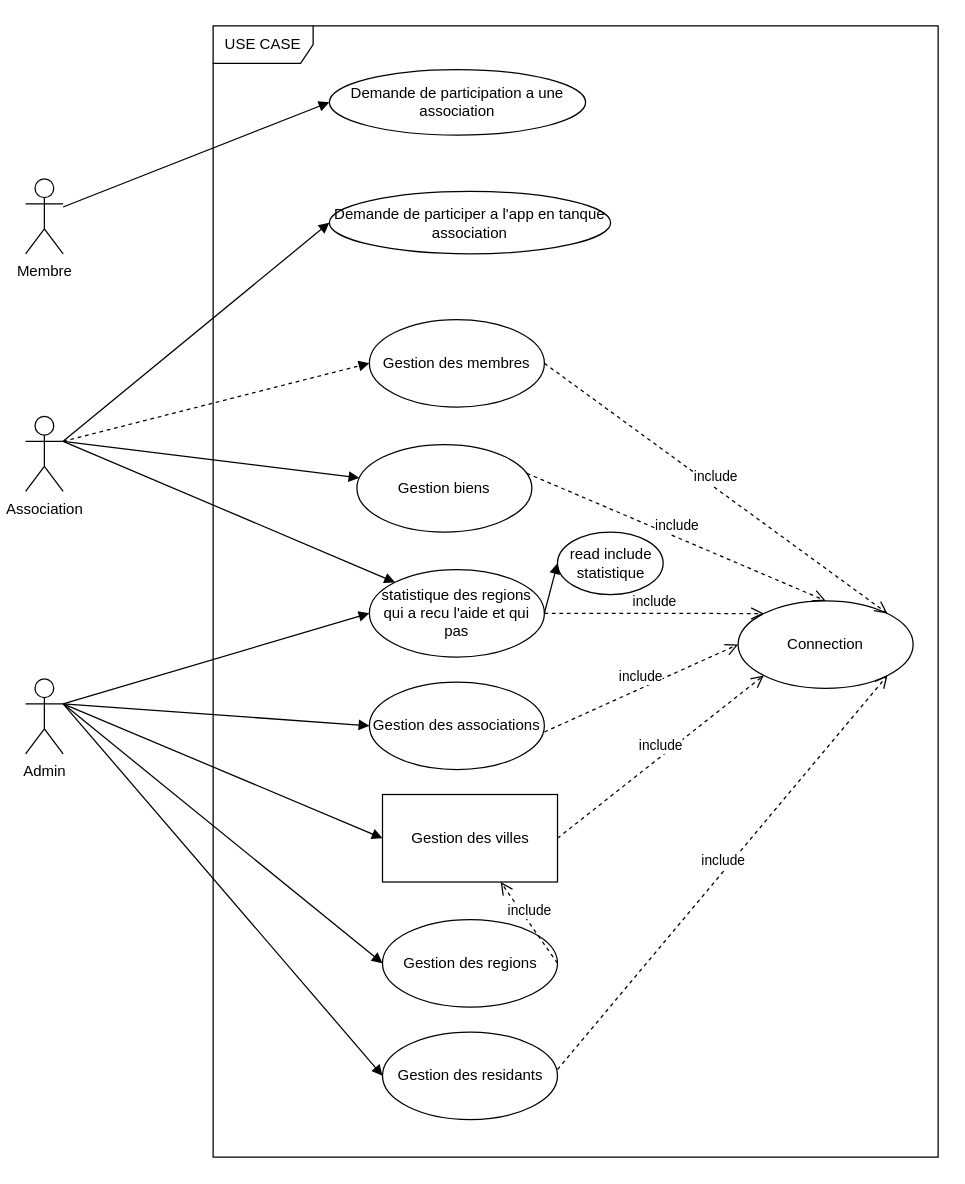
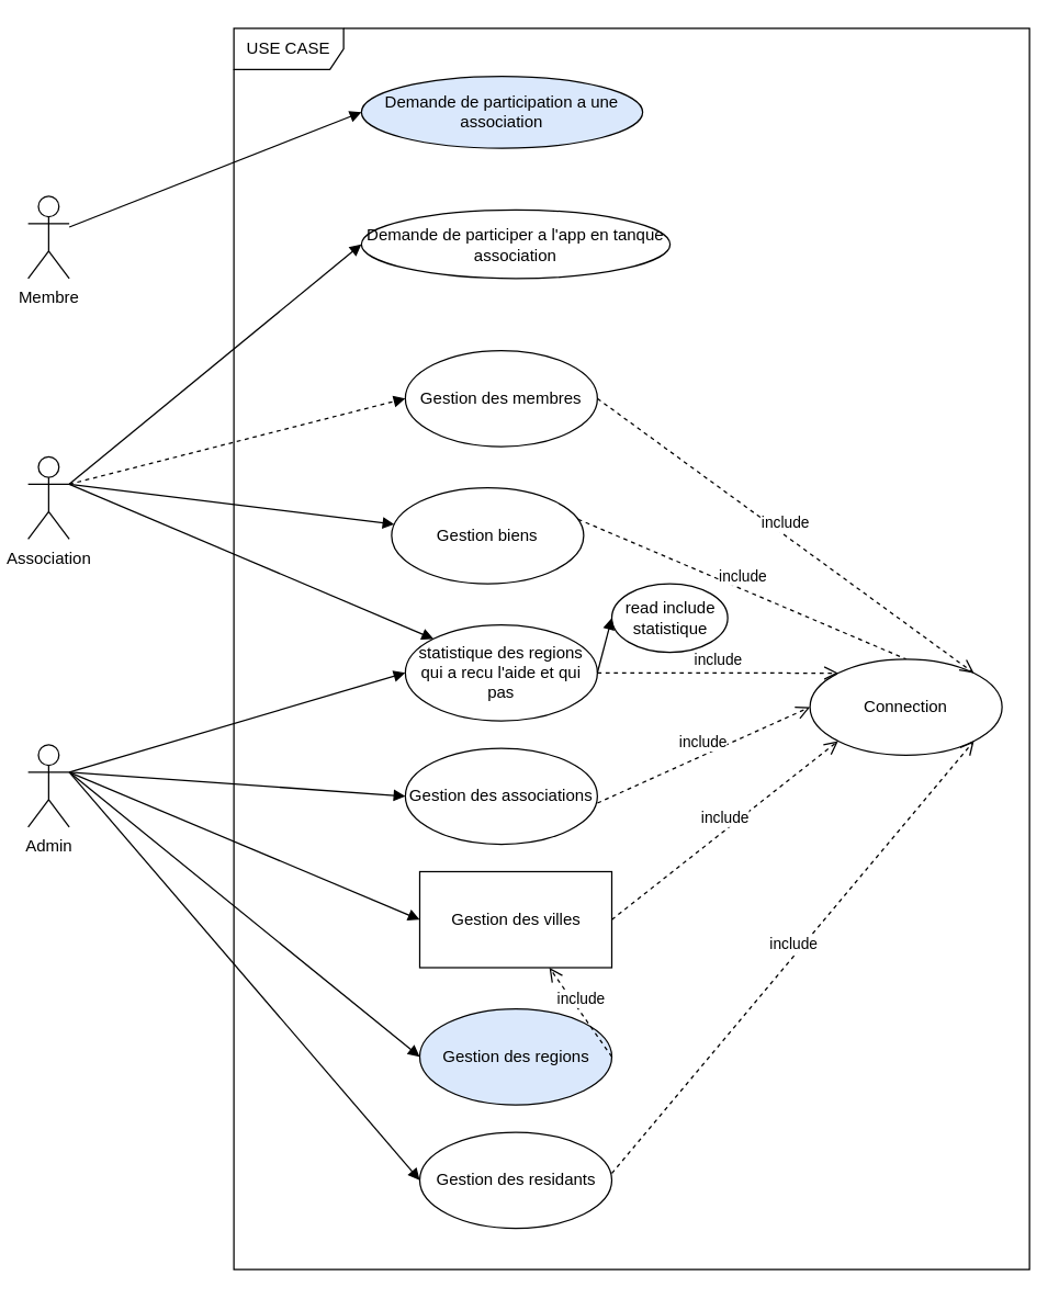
- <mxCell id="6" value="Demande de participation a une association" style="ellipse;whiteSpace=wrap;html=1;" vertex="1" parent="1"><mxGeometry x="263" y="55" width="205" height="52.5" as="geometry" /></mxCell>
+ <mxCell id="6" value="Demande de participation a une association" style="ellipse;whiteSpace=wrap;html=1;fillColor=#dae8fc;" vertex="1" parent="1"><mxGeometry x="263" y="55" width="205" height="52.5" as="geometry" /></mxCell>
- <mxCell id="29" value="include" style="html=1;verticalAlign=bottom;endArrow=open;dashed=1;endSize=8;exitX=0.971;exitY=0.329;exitDx=0;exitDy=0;entryX=0.5;entryY=0;entryDx=0;entryDy=0;exitPerimeter=0;" edge="1" parent="1" source="9" target="25"><mxGeometry relative="1" as="geometry"><mxPoint x="435" y="385" as="sourcePoint" /><mxPoint x="709.919" y="585.464" as="targetPoint" /></mxGeometry></mxCell>
+ <mxCell id="29" value="include" style="html=1;verticalAlign=bottom;endArrow=none;dashed=1;endSize=8;exitX=0.971;exitY=0.329;exitDx=0;exitDy=0;entryX=0.5;entryY=0;entryDx=0;entryDy=0;exitPerimeter=0;" edge="1" parent="1" source="9" target="25"><mxGeometry relative="1" as="geometry"><mxPoint x="435" y="385" as="sourcePoint" /><mxPoint x="709.919" y="585.464" as="targetPoint" /></mxGeometry></mxCell>
- <mxCell id="12" value="Gestion des regions" style="ellipse;whiteSpace=wrap;html=1;" vertex="1" parent="1"><mxGeometry x="305.5" y="735" width="140" height="70" as="geometry" /></mxCell>
+ <mxCell id="12" value="Gestion des regions" style="ellipse;whiteSpace=wrap;html=1;fillColor=#dae8fc;" vertex="1" parent="1"><mxGeometry x="305.5" y="735" width="140" height="70" as="geometry" /></mxCell>
